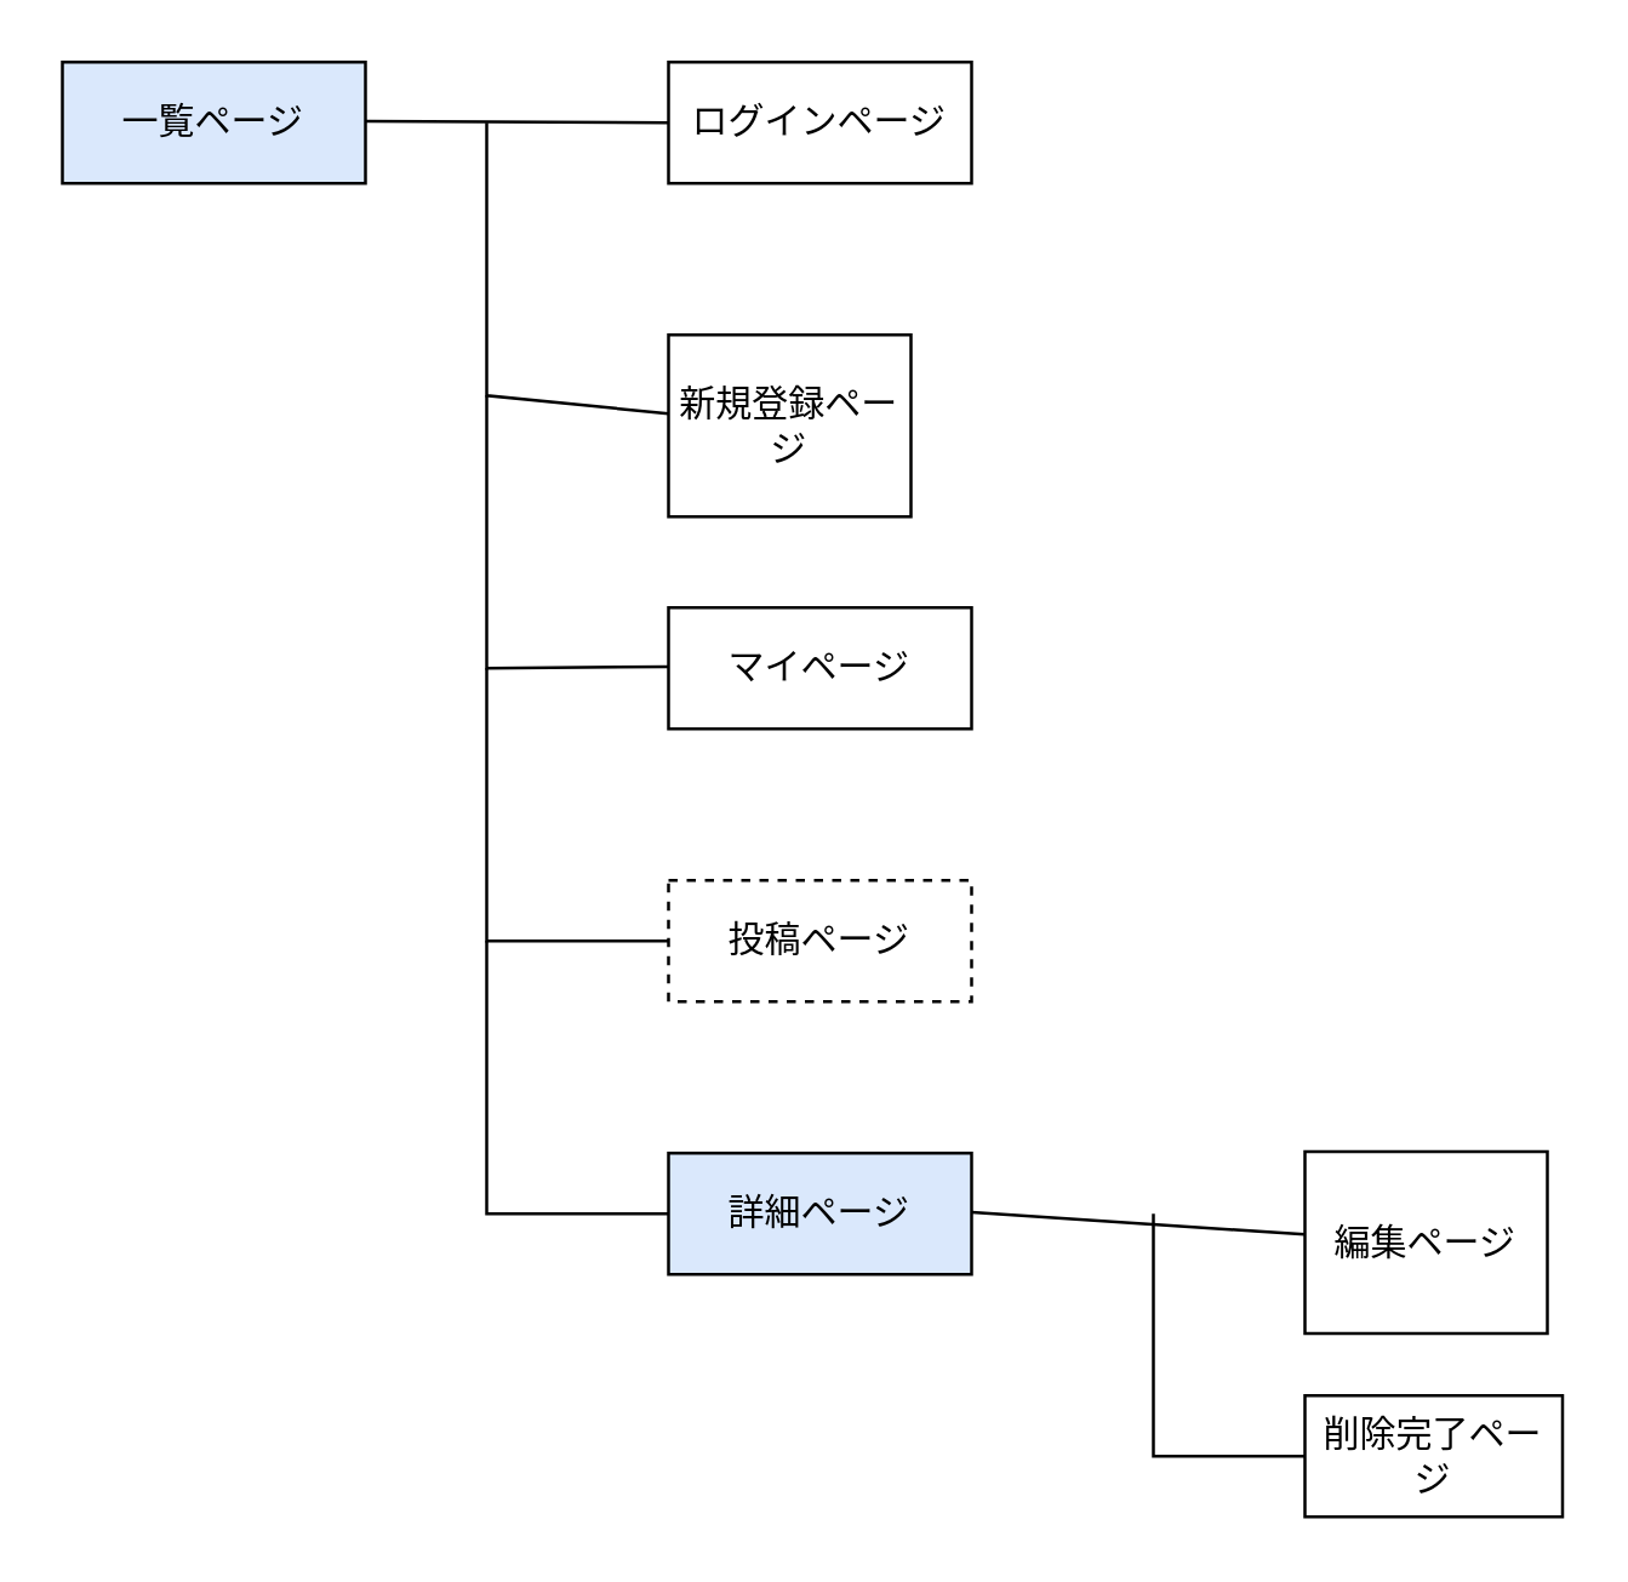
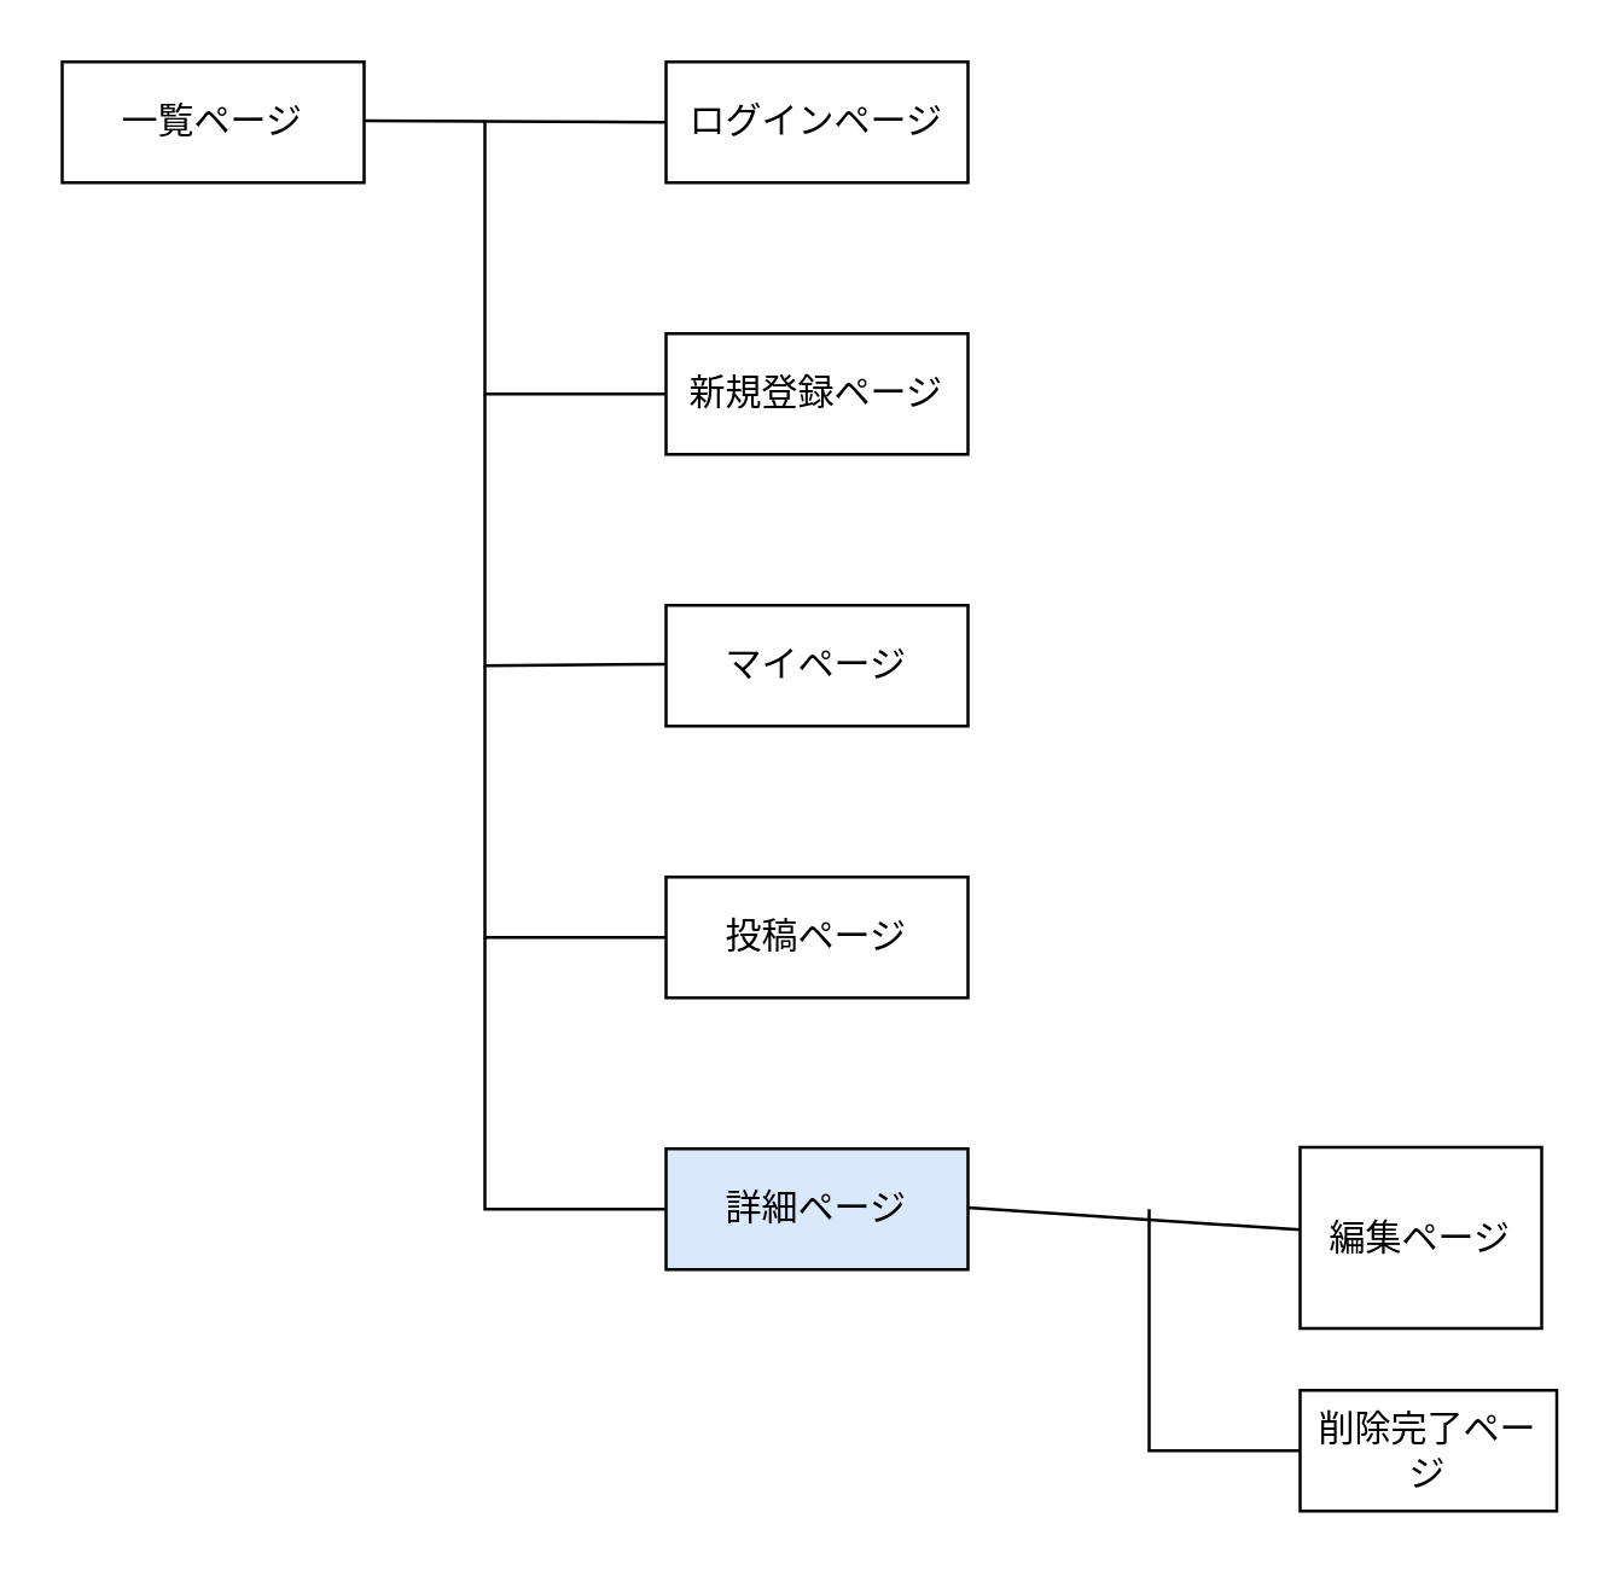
- <mxCell id="2" value="一覧ページ" style="whiteSpace=wrap;html=1;align=center;fillColor=#dae8fc;" vertex="1" parent="1"><mxGeometry y="20" width="100" height="40" as="geometry" x="20" /></mxCell>
+ <mxCell id="2" value="一覧ページ" style="whiteSpace=wrap;html=1;align=center;" vertex="1" parent="1"><mxGeometry y="20" width="100" height="40" as="geometry" x="20" /></mxCell>
- <mxCell id="5" value="新規登録ページ" style="whiteSpace=wrap;html=1;align=center;" vertex="1" parent="1"><mxGeometry x="220" y="110" width="80" height="60" as="geometry" /></mxCell>
+ <mxCell id="5" value="新規登録ページ" style="whiteSpace=wrap;html=1;align=center;" vertex="1" parent="1"><mxGeometry x="220" y="110" width="100" height="40" as="geometry" /></mxCell>
- <mxCell id="9" value="投稿ページ" style="whiteSpace=wrap;html=1;align=center;dashed=1;" vertex="1" parent="1"><mxGeometry x="220" y="290" width="100" height="40" as="geometry" /></mxCell>
+ <mxCell id="9" value="投稿ページ" style="whiteSpace=wrap;html=1;align=center;" vertex="1" parent="1"><mxGeometry x="220" y="290" width="100" height="40" as="geometry" /></mxCell>
